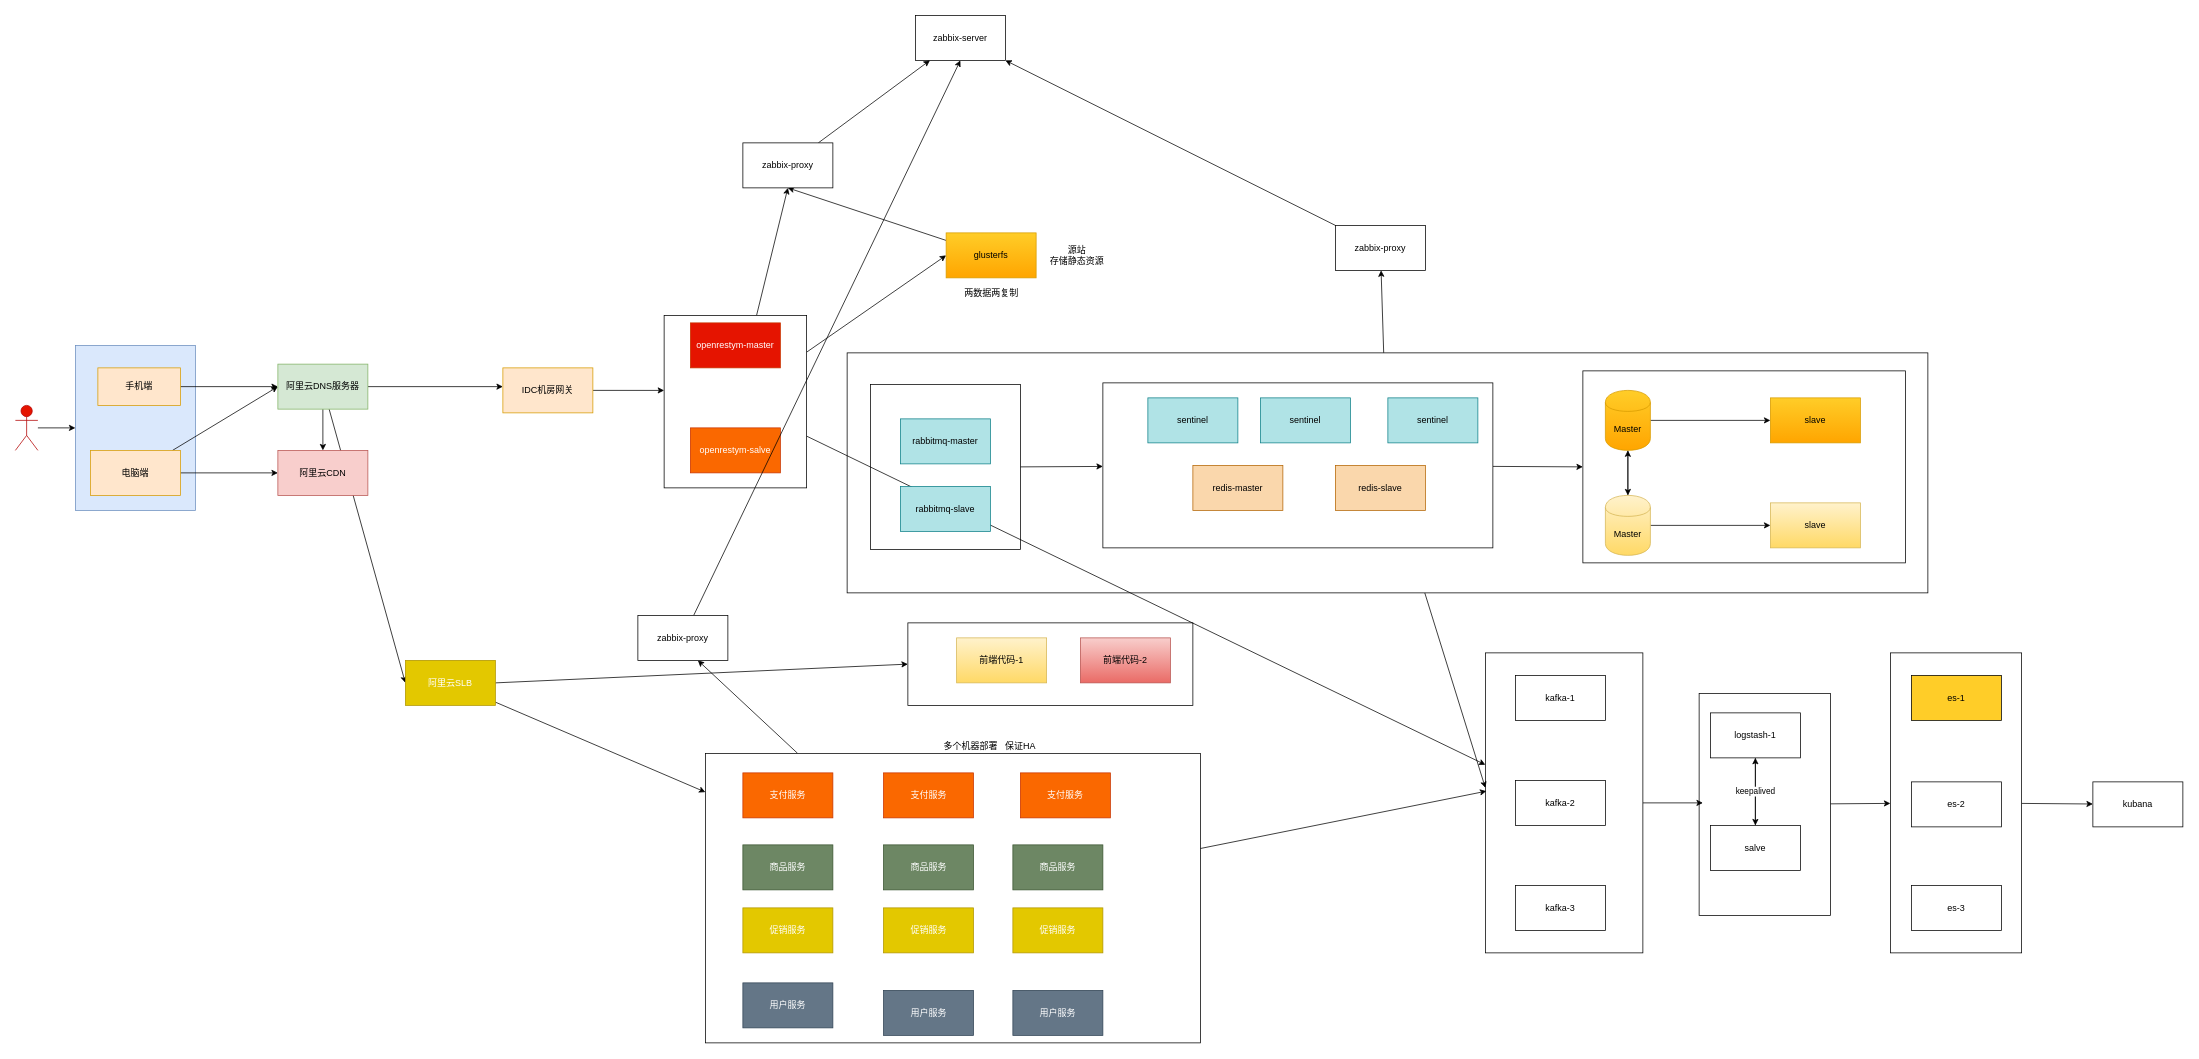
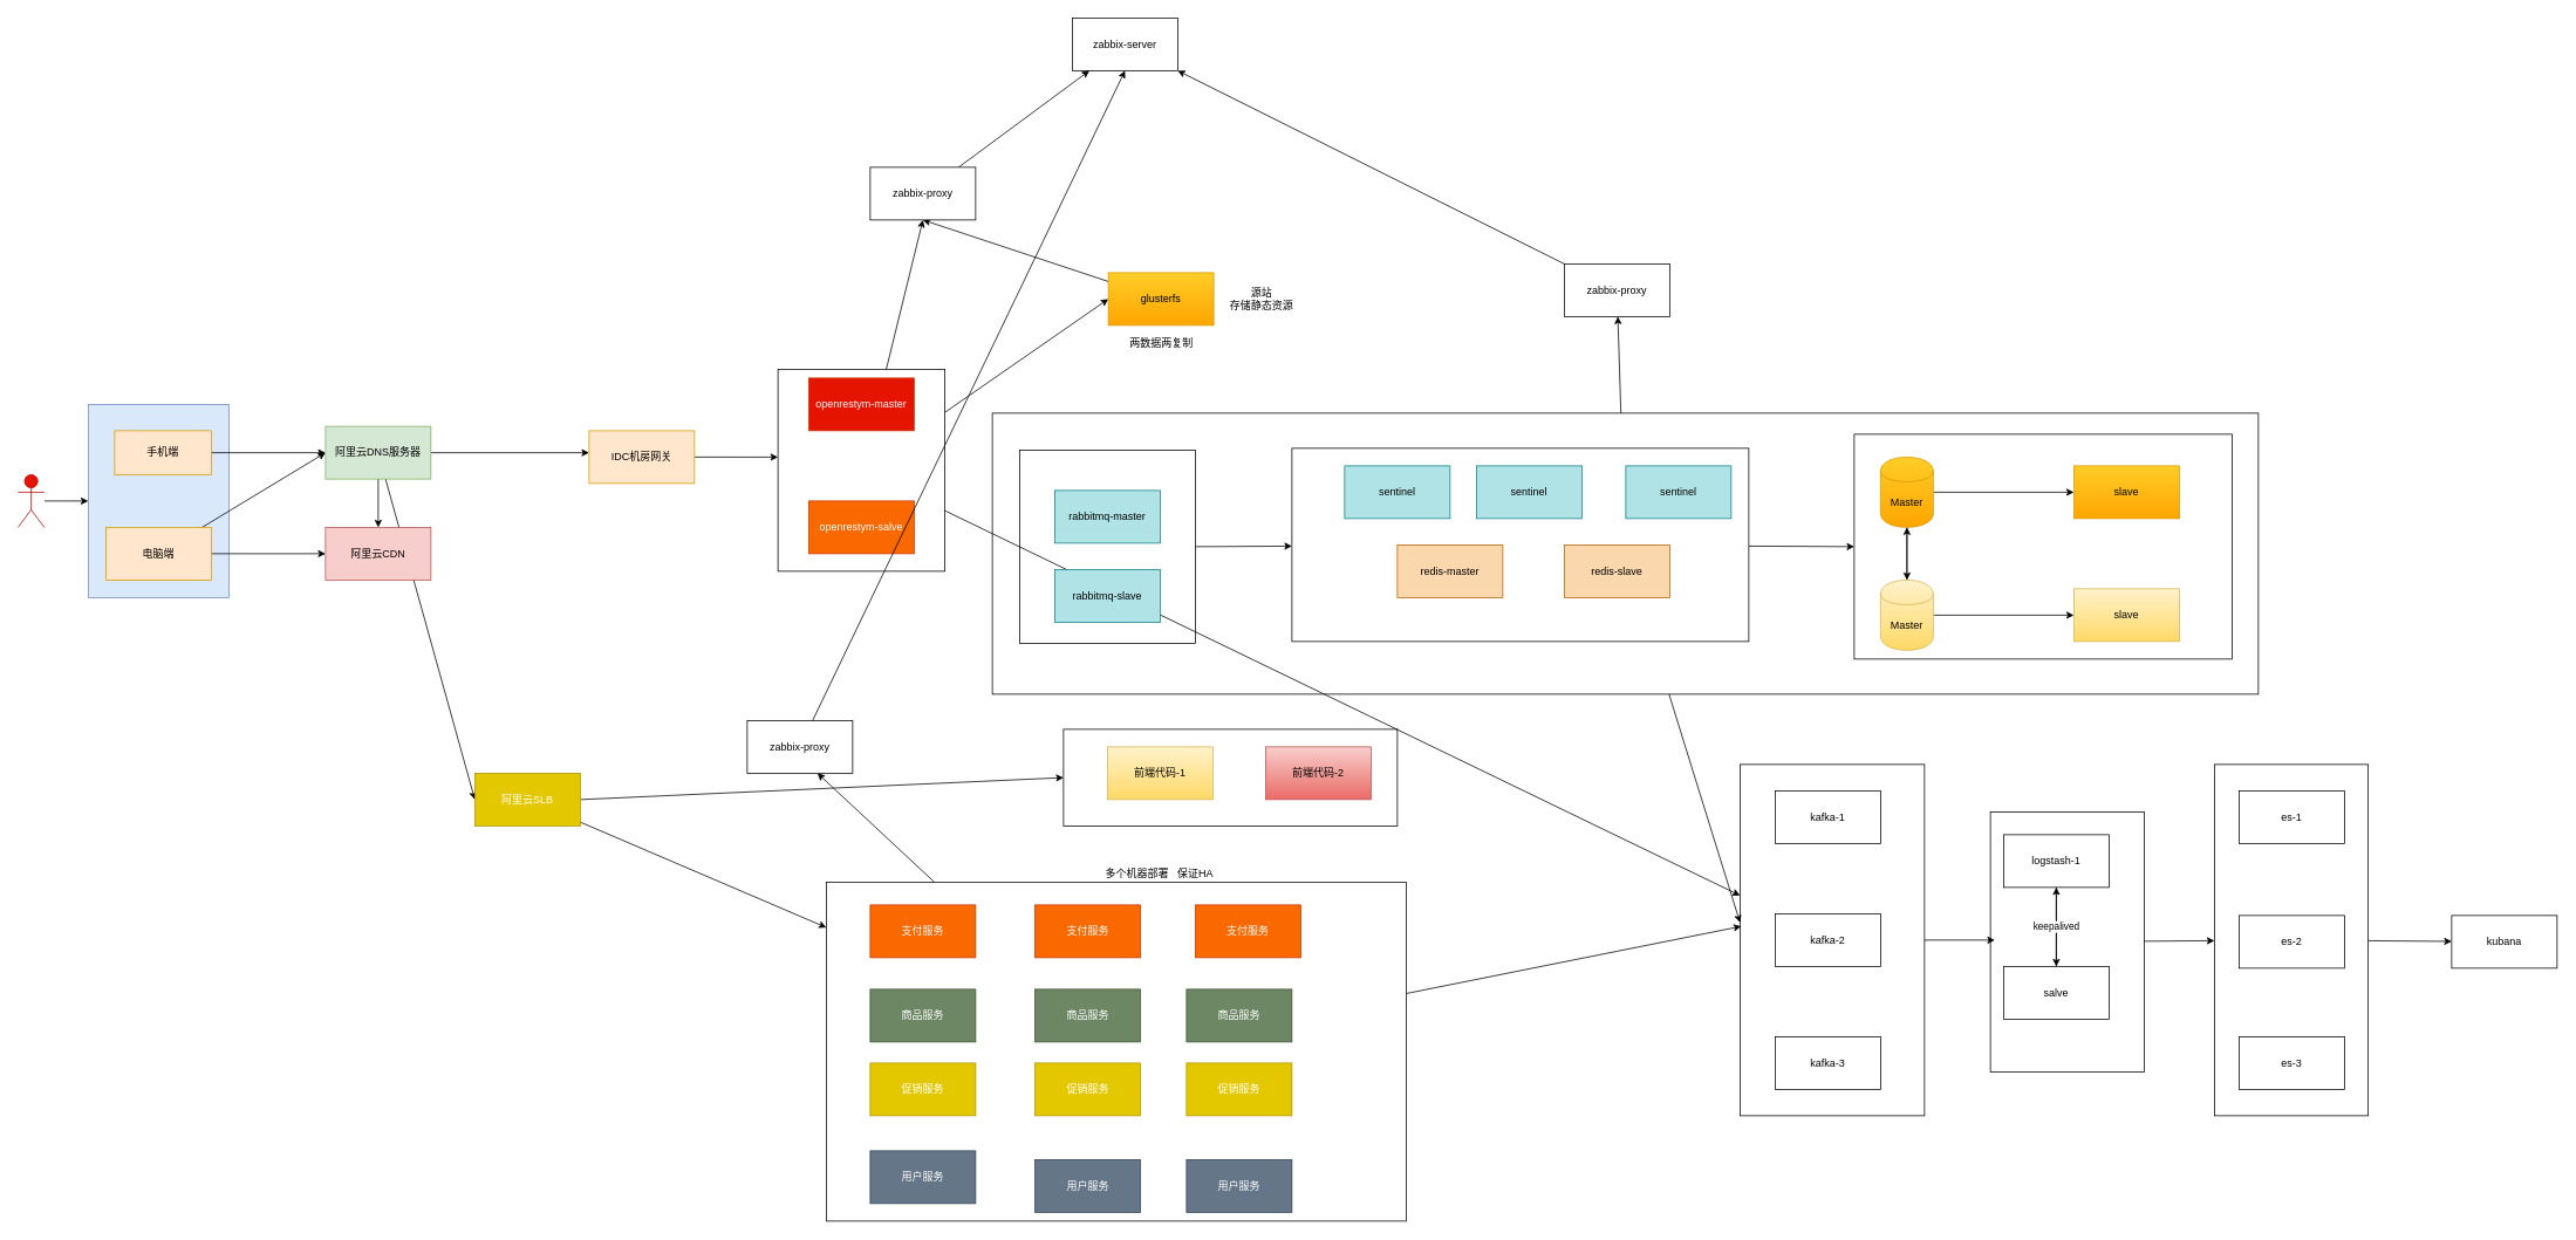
- <mxCell id="40" value="前端代码-1" style="rounded=0;whiteSpace=wrap;html=1;gradientColor=#ffd966;fillColor=#fff2cc;strokeColor=#d6b656;" parent="1" vertex="1"><mxGeometry x="1275" y="850" width="120" height="60" as="geometry" /></mxCell>
+ <mxCell id="40" value="前端代码-1" style="rounded=0;whiteSpace=wrap;html=1;gradientColor=#ffd966;fillColor=#fff2cc;strokeColor=#d6b656;" parent="1" vertex="1"><mxGeometry x="1260" y="850" width="120" height="60" as="geometry" /></mxCell>
- <mxCell id="93" value="es-1" style="rounded=0;whiteSpace=wrap;html=1;fillColor=#ffcd28;" parent="1" vertex="1"><mxGeometry x="2548" y="900" width="120" height="60" as="geometry" /></mxCell>
+ <mxCell id="93" value="es-1" style="rounded=0;whiteSpace=wrap;html=1;" parent="1" vertex="1"><mxGeometry x="2548" y="900" width="120" height="60" as="geometry" /></mxCell>
